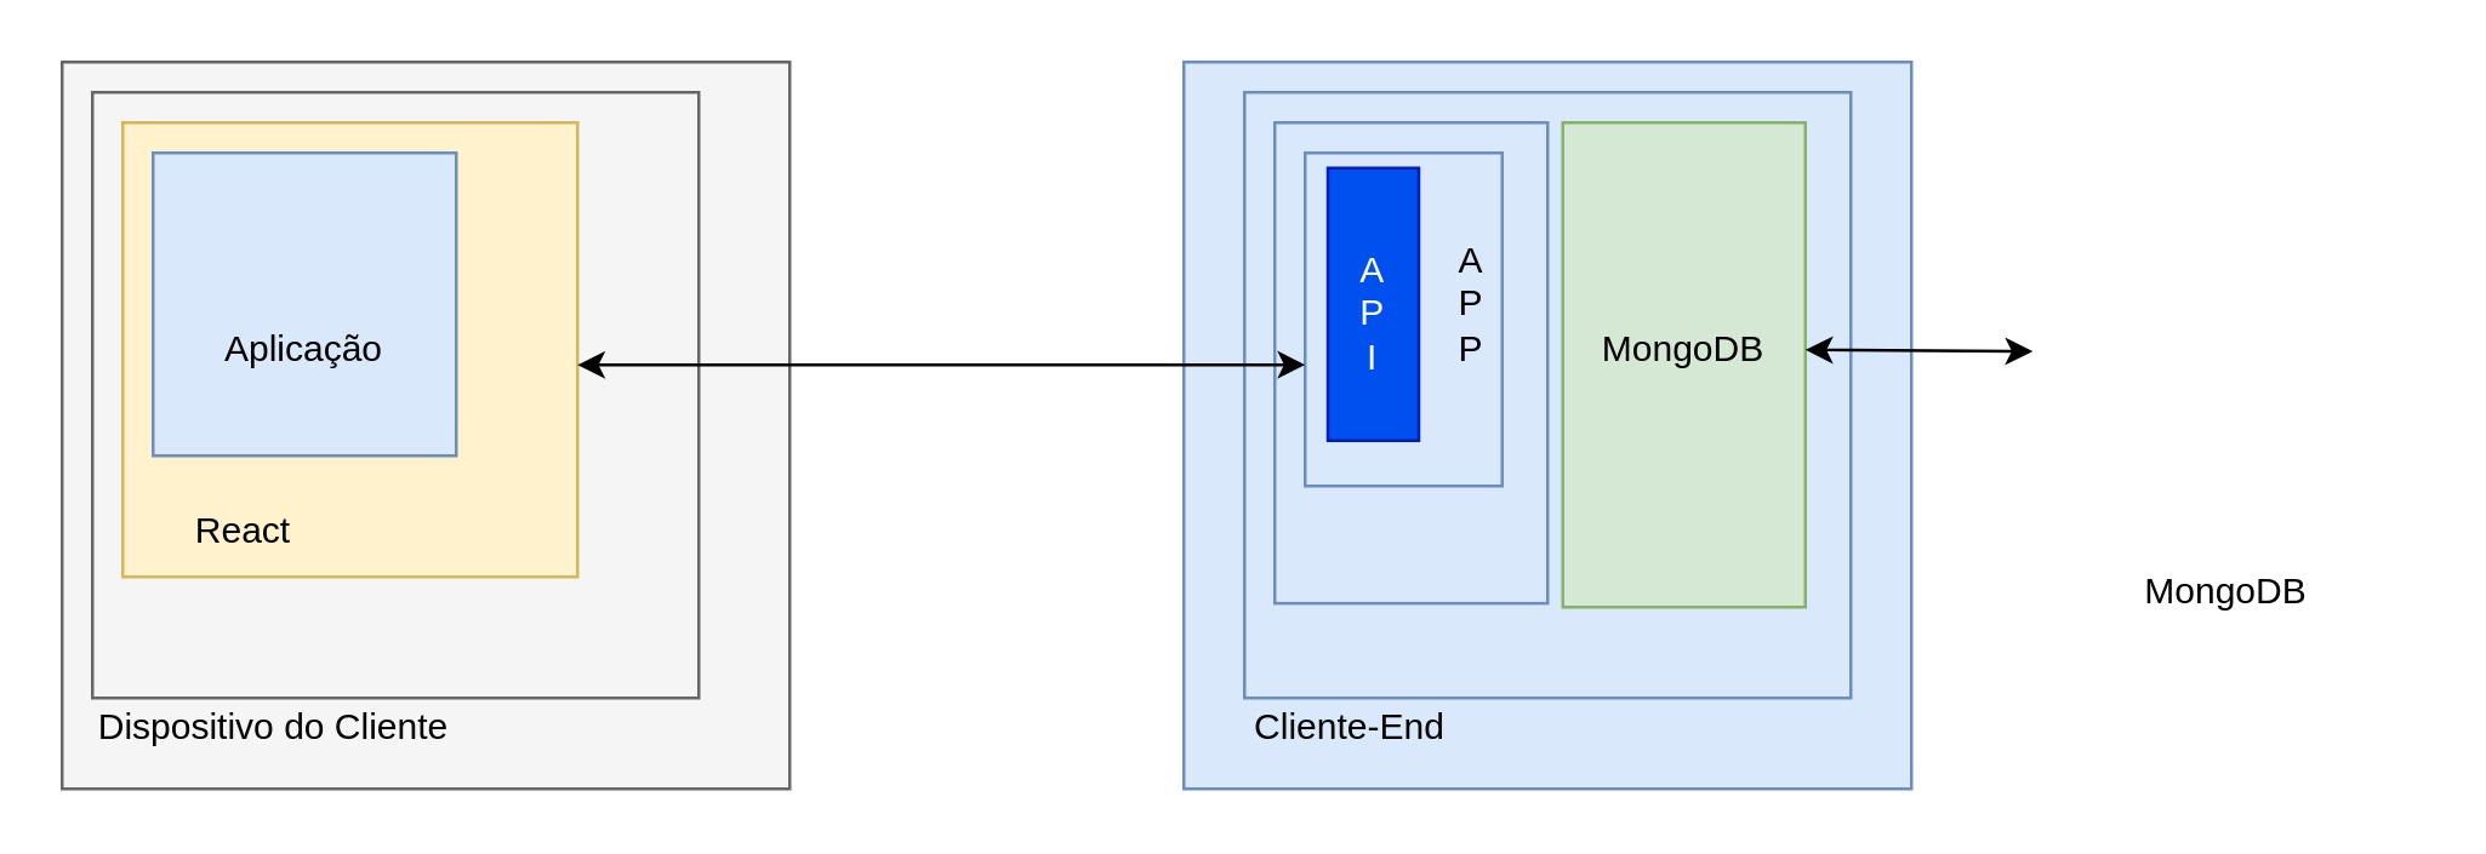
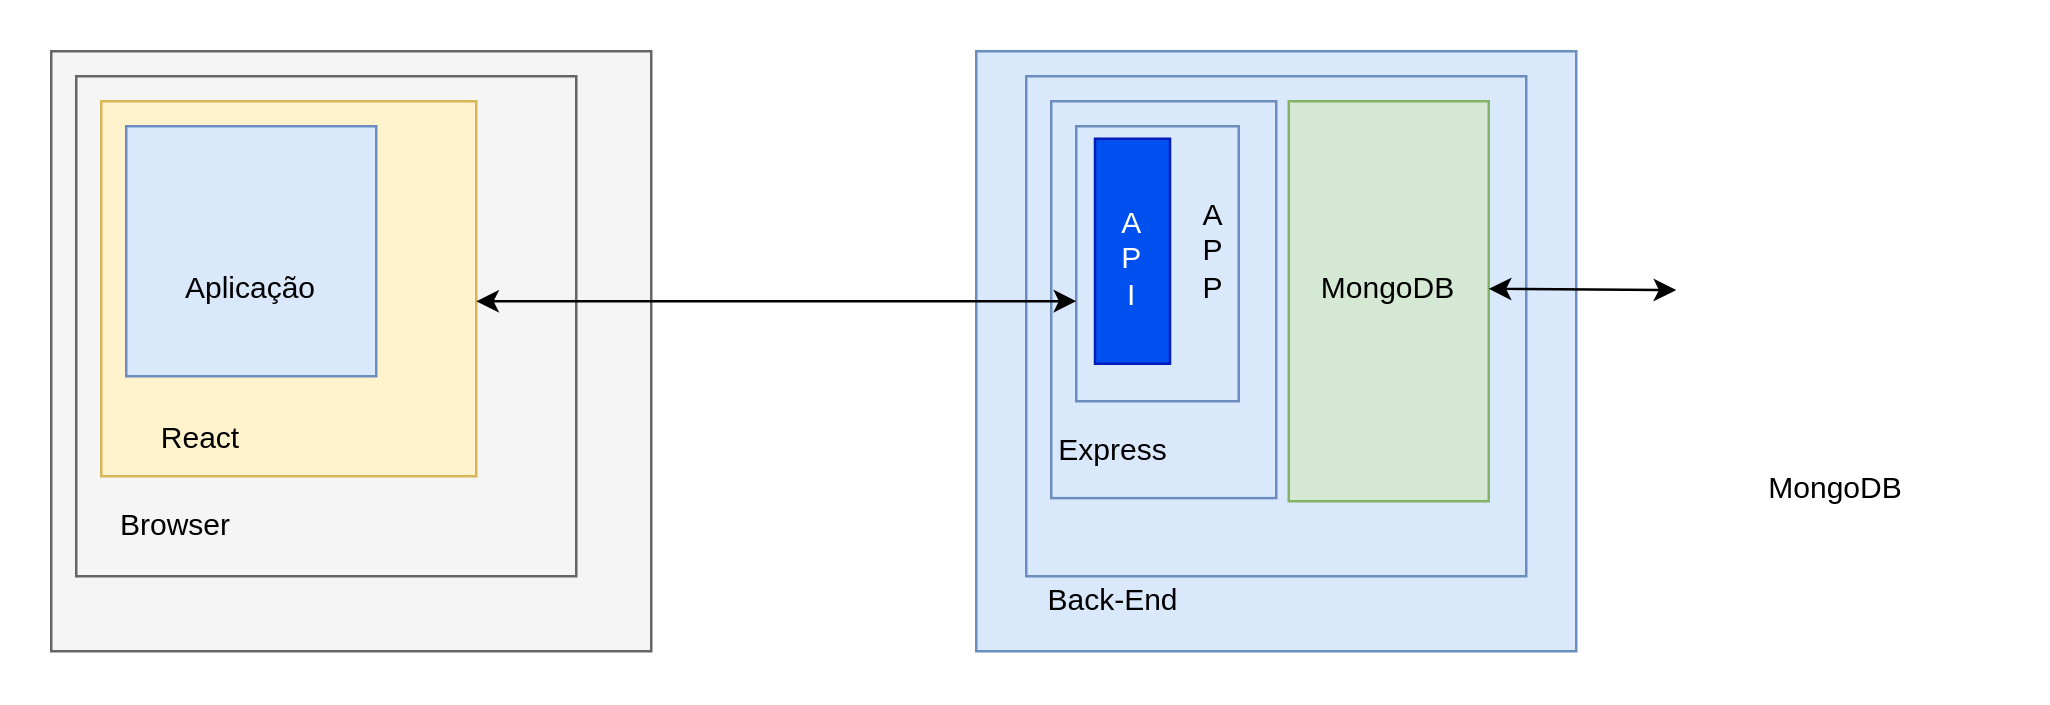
+ <mxCell id="15" value="Express" style="text;html=1;strokeColor=none;fillColor=none;align=center;verticalAlign=middle;whiteSpace=wrap;rounded=0;" vertex="1" parent="1"><mxGeometry x="425" y="170" width="40" height="20" as="geometry" /></mxCell>
+ <mxCell id="6" value="Browser" style="text;html=1;strokeColor=none;fillColor=none;align=center;verticalAlign=middle;whiteSpace=wrap;rounded=0;" vertex="1" parent="1"><mxGeometry x="40" y="200" width="60" height="20" as="geometry" /></mxCell>
- <mxCell id="3" value="Dispositivo do Cliente" style="text;html=1;strokeColor=none;fillColor=none;align=center;verticalAlign=middle;whiteSpace=wrap;rounded=0;" vertex="1" parent="1"><mxGeometry x="20" y="230" width="140" height="20" as="geometry" /></mxCell>
- <mxCell id="12" value="Cliente-End" style="text;html=1;strokeColor=none;fillColor=none;align=center;verticalAlign=middle;whiteSpace=wrap;rounded=0;" vertex="1" parent="1"><mxGeometry x="400" y="230" width="90" height="20" as="geometry" /></mxCell>
+ <mxCell id="12" value="Back-End" style="text;html=1;strokeColor=none;fillColor=none;align=center;verticalAlign=middle;whiteSpace=wrap;rounded=0;" vertex="1" parent="1"><mxGeometry x="400" y="230" width="90" height="20" as="geometry" /></mxCell>
